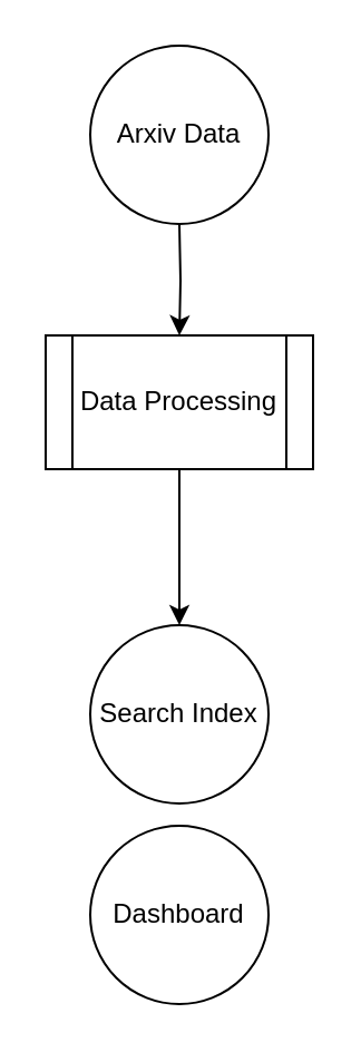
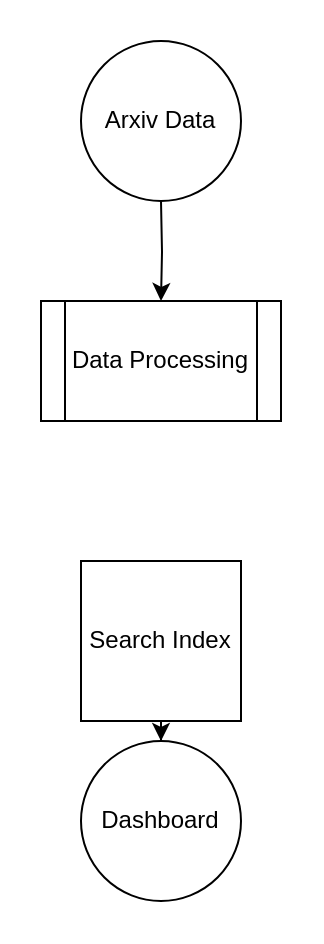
- <mxCell id="3" value="" style="edgeStyle=orthogonalEdgeStyle;rounded=0;orthogonalLoop=1;jettySize=auto;html=1;entryX=0.5;entryY=0;entryDx=0;entryDy=0;" edge="1" parent="1" source="4" target="7"><mxGeometry relative="1" as="geometry"><mxPoint x="80" y="260" as="targetPoint" /></mxGeometry></mxCell>
- <mxCell id="7" value="Search Index" style="ellipse;whiteSpace=wrap;html=1;aspect=fixed;" vertex="1" parent="1"><mxGeometry x="40" y="280" width="80" height="80" as="geometry" /></mxCell>
+ <mxCell id="7" value="Search Index" style="whiteSpace=wrap;html=1;aspect=fixed;rounded=0;" vertex="1" parent="1"><mxGeometry x="40" y="280" width="80" height="80" as="geometry" /></mxCell>
+ <mxCell id="6" value="" style="edgeStyle=orthogonalEdgeStyle;rounded=0;orthogonalLoop=1;jettySize=auto;html=1;" edge="1" parent="1" source="7" target="8"><mxGeometry relative="1" as="geometry" /></mxCell>
